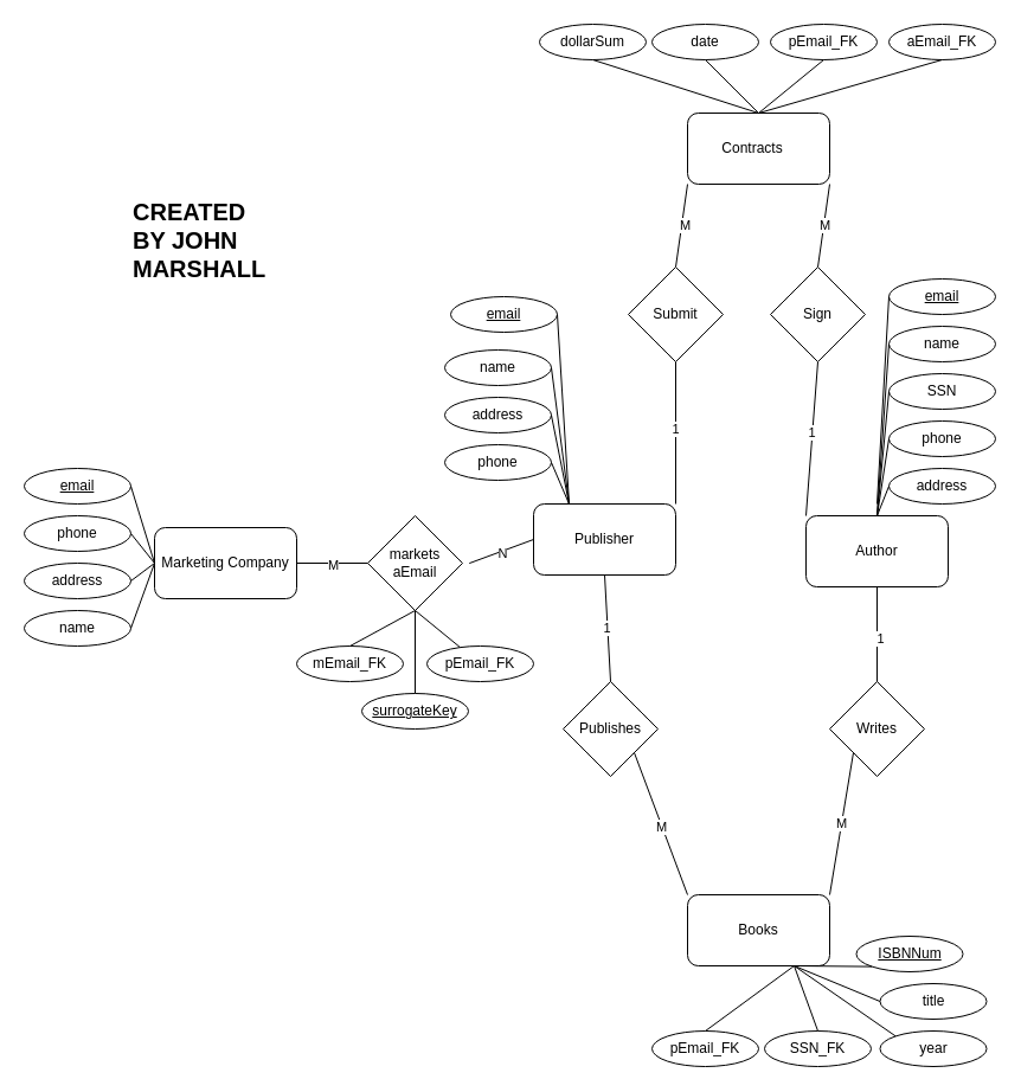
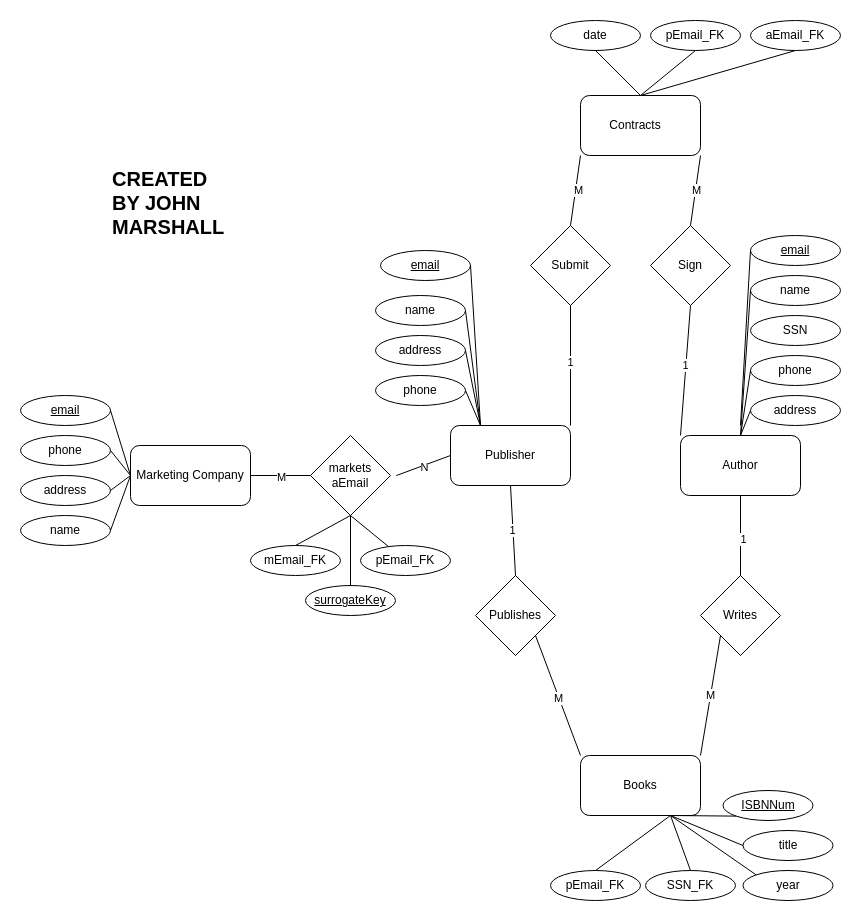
- <mxCell id="28" value="dollarSum" style="ellipse;whiteSpace=wrap;html=1;" parent="1" vertex="1"><mxGeometry x="455" y="20" width="90" height="30" as="geometry" /></mxCell>
- <mxCell id="30" value="" style="endArrow=none;html=1;rounded=0;entryX=0.5;entryY=1;entryDx=0;entryDy=0;exitX=0.5;exitY=0;exitDx=0;exitDy=0;" parent="1" source="27" target="28" edge="1"><mxGeometry width="50" height="50" relative="1" as="geometry"><mxPoint x="505" y="165" as="sourcePoint" /><mxPoint x="555" y="115" as="targetPoint" /></mxGeometry></mxCell>
- <mxCell id="6" value="" style="endArrow=none;html=1;rounded=0;exitX=0.5;exitY=0;exitDx=0;exitDy=0;entryX=0;entryY=0.5;entryDx=0;entryDy=0;" parent="1" source="2" target="3" edge="1"><mxGeometry width="50" height="50" relative="1" as="geometry"><mxPoint x="520" y="676" as="sourcePoint" /><mxPoint x="570" y="626" as="targetPoint" /></mxGeometry></mxCell>
